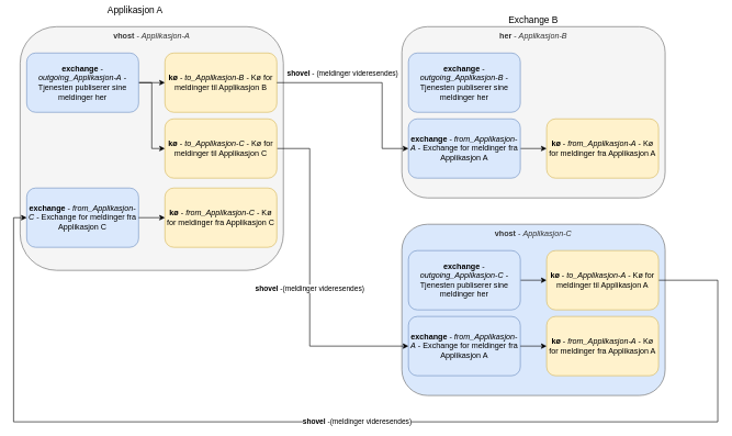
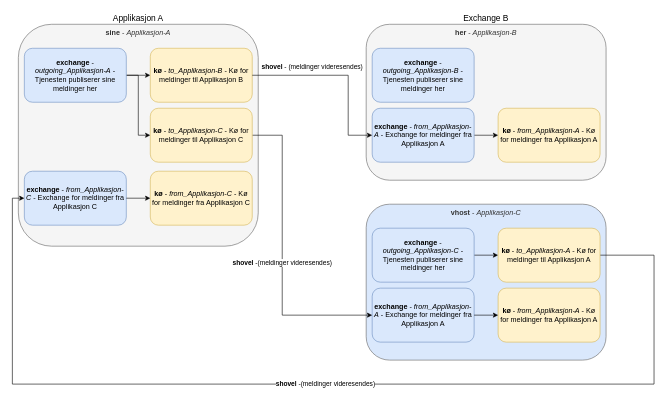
- <mxCell id="21" value="&lt;font style=&quot;font-size: 14px&quot;&gt;Applikasjon A&lt;/font&gt;" style="text;html=1;strokeColor=none;fillColor=none;align=center;verticalAlign=middle;whiteSpace=wrap;rounded=0;" vertex="1" parent="1"><mxGeometry x="120" y="5" width="170" height="20" as="geometry" /></mxCell>
+ <mxCell id="21" value="&lt;font style=&quot;font-size: 14px&quot;&gt;Applikasjon A&lt;/font&gt;" style="text;html=1;strokeColor=none;fillColor=none;align=center;verticalAlign=middle;whiteSpace=wrap;rounded=0;" vertex="1" parent="1"><mxGeometry x="145" y="20" width="170" height="20" as="geometry" /></mxCell>
- <mxCell id="2" value="&lt;b&gt;vhost&lt;/b&gt; - &lt;i&gt;Applikasjon-A&lt;/i&gt;" style="rounded=1;whiteSpace=wrap;html=1;verticalAlign=top;fillColor=#f5f5f5;strokeColor=#666666;fontColor=#333333;" vertex="1" parent="1"><mxGeometry x="30" y="40" width="400" height="370" as="geometry" /></mxCell>
+ <mxCell id="2" value="&lt;b&gt;sine&lt;/b&gt; - &lt;i&gt;Applikasjon-A&lt;/i&gt;" style="rounded=1;whiteSpace=wrap;html=1;verticalAlign=top;fillColor=#f5f5f5;strokeColor=#666666;fontColor=#333333;" vertex="1" parent="1"><mxGeometry x="30" y="40" width="400" height="370" as="geometry" /></mxCell>
